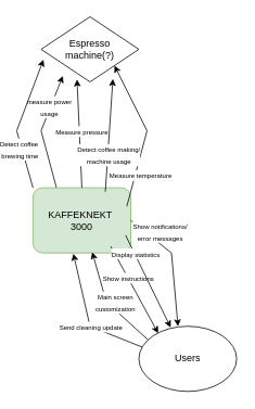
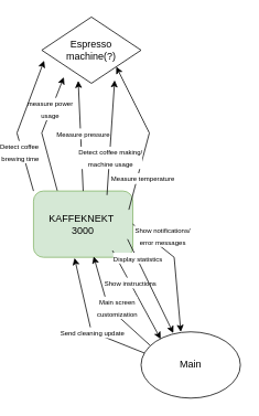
- <mxCell id="6" value="Users" style="ellipse;whiteSpace=wrap;html=1;" parent="1" vertex="1"><mxGeometry x="170" y="400" width="120" height="80" as="geometry" /></mxCell>
+ <mxCell id="6" value="Main" style="ellipse;whiteSpace=wrap;html=1;" parent="1" vertex="1"><mxGeometry x="170" y="400" width="120" height="80" as="geometry" /></mxCell>
